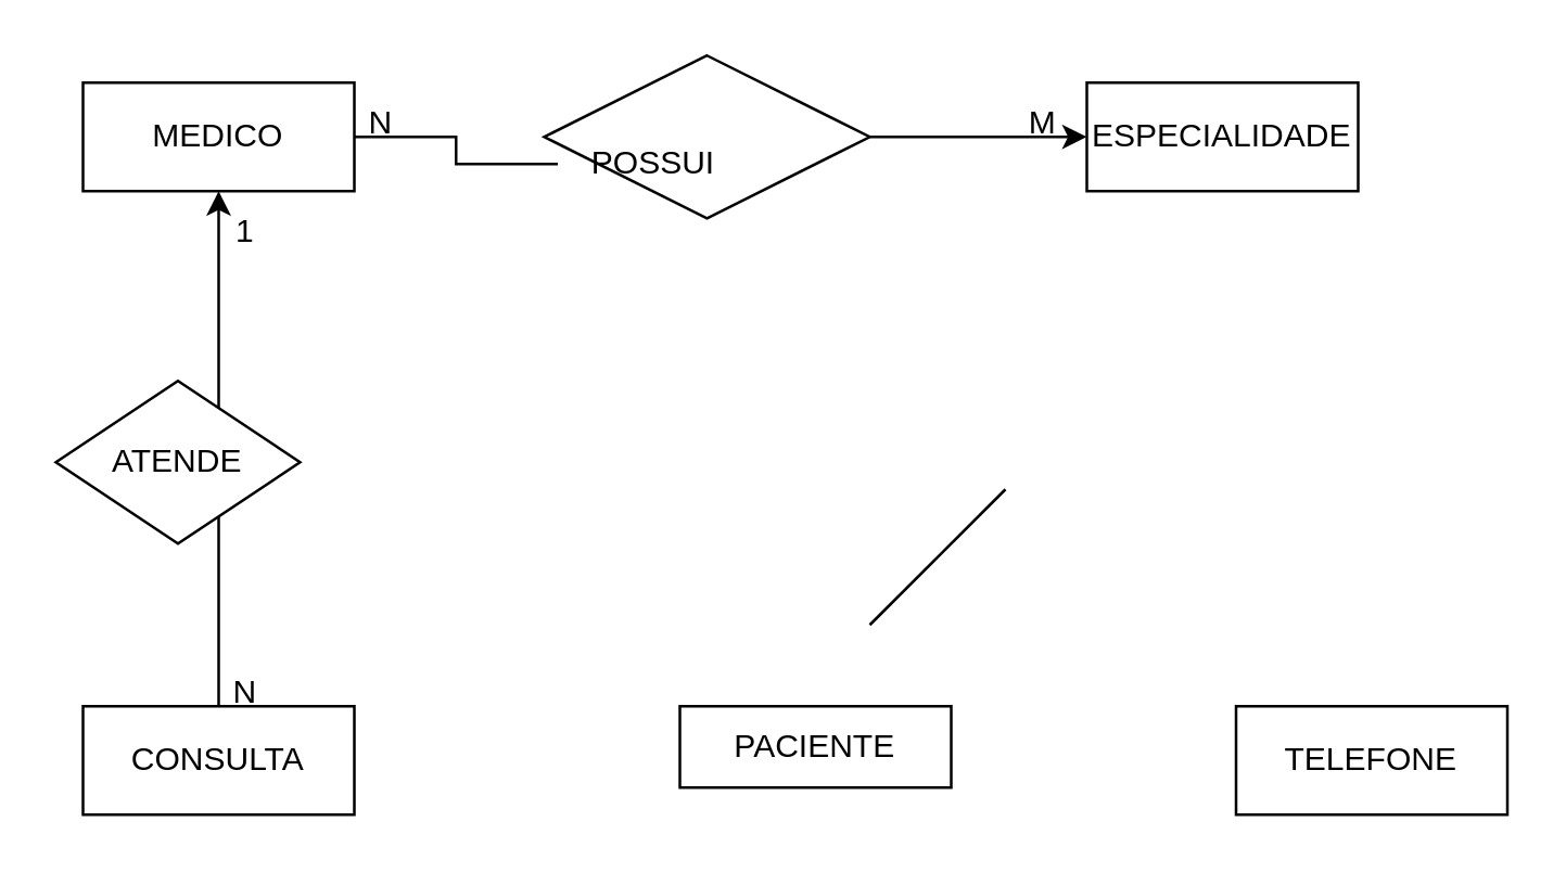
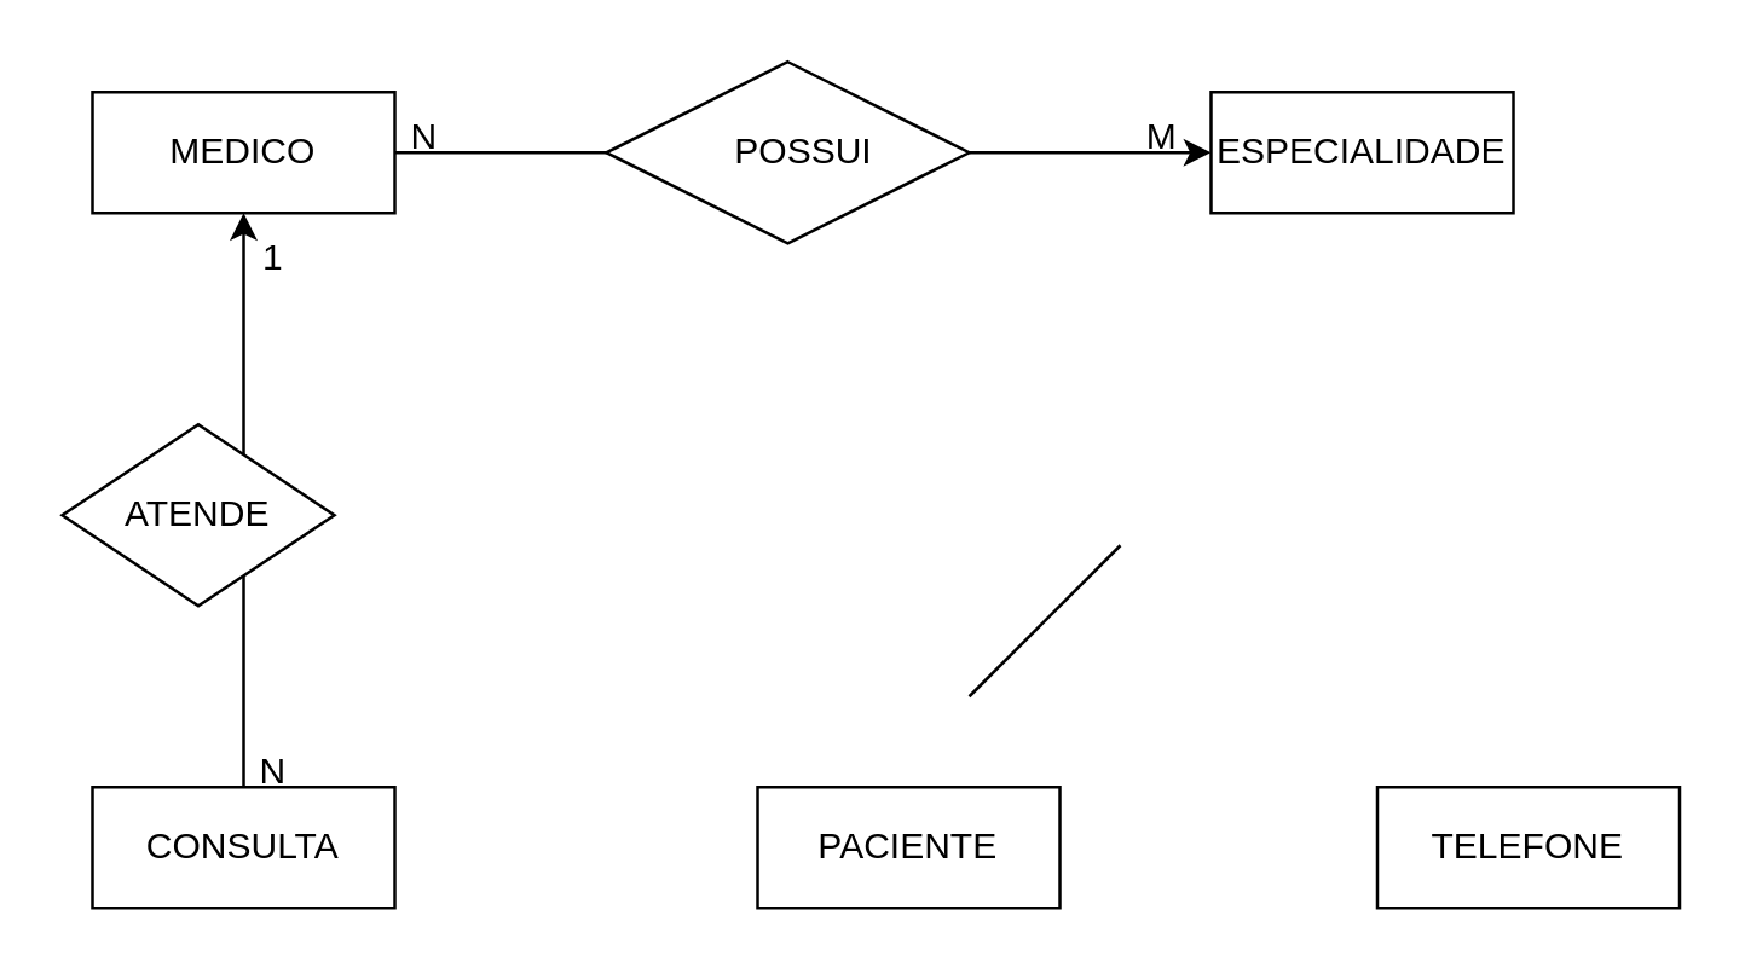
- <mxCell id="11" value="POSSUI" style="text;html=1;align=center;verticalAlign=middle;resizable=0;points=[];autosize=1;strokeColor=none;fillColor=none;" vertex="1" parent="1"><mxGeometry x="205" y="45" width="70" height="30" as="geometry" /></mxCell>
+ <mxCell id="11" value="POSSUI" style="text;html=1;align=center;verticalAlign=middle;resizable=0;points=[];autosize=1;strokeColor=none;fillColor=none;" vertex="1" parent="1"><mxGeometry x="230" y="35" width="70" height="30" as="geometry" /></mxCell>
- <mxCell id="6" value="PACIENTE" style="whiteSpace=wrap;html=1;align=center;" vertex="1" parent="1"><mxGeometry x="250" y="260" width="100" height="30" as="geometry" /></mxCell>
+ <mxCell id="6" value="PACIENTE" style="whiteSpace=wrap;html=1;align=center;" vertex="1" parent="1"><mxGeometry x="250" y="260" width="100" height="40" as="geometry" /></mxCell>
